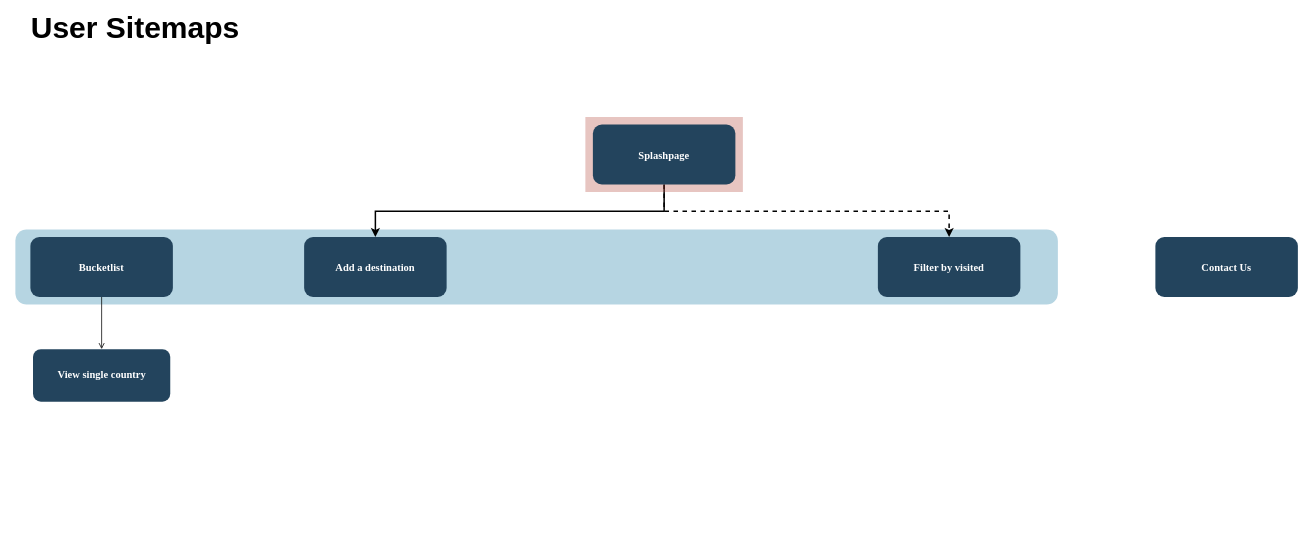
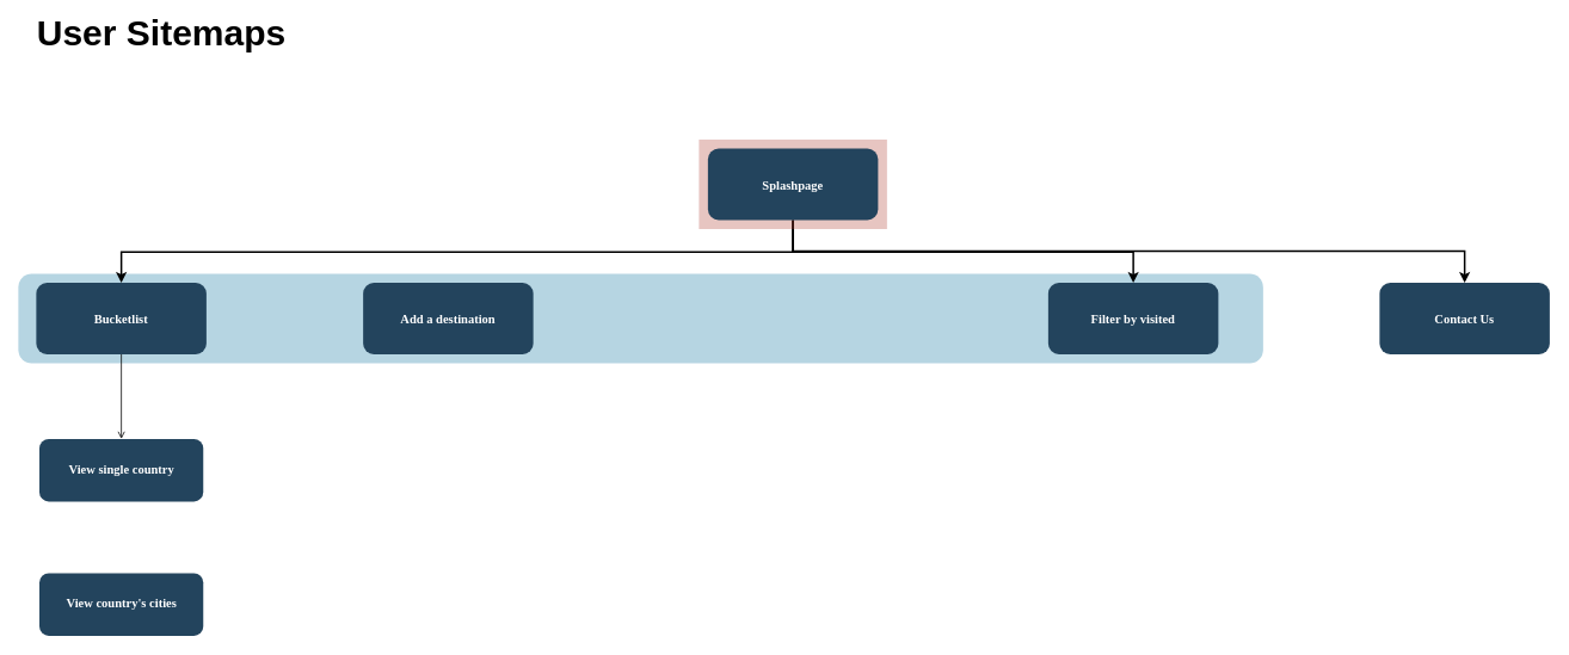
+ <mxCell id="3" style="edgeStyle=orthogonalEdgeStyle;rounded=0;orthogonalLoop=1;jettySize=auto;html=1;entryX=0.5;entryY=0;entryDx=0;entryDy=0;strokeWidth=2;" parent="1" source="14" target="11" edge="1"><mxGeometry relative="1" as="geometry"><Array as="points"><mxPoint x="885" y="280" /><mxPoint x="1635" y="280" /></Array></mxGeometry></mxCell>
+ <mxCell id="10" value="" style="edgeStyle=elbowEdgeStyle;elbow=vertical;strokeWidth=2;rounded=0" parent="1" source="14" target="8" edge="1"><mxGeometry x="-170" y="135.5" width="100" height="100" as="geometry"><mxPoint x="-180" y="215.5" as="sourcePoint" /><mxPoint x="-80" y="115.5" as="targetPoint" /></mxGeometry></mxCell>
- <mxCell id="9" value="" style="edgeStyle=elbowEdgeStyle;elbow=vertical;strokeWidth=2;rounded=0" parent="1" source="14" target="6" edge="1"><mxGeometry x="200" y="225.5" width="100" height="100" as="geometry"><mxPoint x="705" y="255.5" as="sourcePoint" /><mxPoint x="1310" y="325.5" as="targetPoint" /></mxGeometry></mxCell>
- <mxCell id="5" value="" style="edgeStyle=elbowEdgeStyle;elbow=vertical;strokeWidth=2;rounded=0;dashed=1;" parent="1" source="14" target="4" edge="1"><mxGeometry x="190" y="215.5" width="100" height="100" as="geometry"><mxPoint x="180" y="295.5" as="sourcePoint" /><mxPoint x="280" y="195.5" as="targetPoint" /></mxGeometry></mxCell>
+ <mxCell id="5" value="" style="edgeStyle=elbowEdgeStyle;elbow=vertical;strokeWidth=2;rounded=0" parent="1" source="14" target="4" edge="1"><mxGeometry x="190" y="215.5" width="100" height="100" as="geometry"><mxPoint x="180" y="295.5" as="sourcePoint" /><mxPoint x="280" y="195.5" as="targetPoint" /></mxGeometry></mxCell>
- <mxCell id="15" value="View single country" style="whiteSpace=wrap;html=1;fontSize=14;fontFamily=Tahoma;fillColor=#23445D;strokeColor=none;fontColor=#FFFFFF;rounded=1;gradientColor=none;fontStyle=1;" parent="1" vertex="1"><mxGeometry x="43.5" y="465" width="183" height="70" as="geometry" /></mxCell>
+ <mxCell id="15" value="View single country" style="whiteSpace=wrap;html=1;fontSize=14;fontFamily=Tahoma;fillColor=#23445D;strokeColor=none;fontColor=#FFFFFF;rounded=1;gradientColor=none;fontStyle=1;" parent="1" vertex="1"><mxGeometry x="43.5" y="490" width="183" height="70" as="geometry" /></mxCell>
+ <mxCell id="16" value="View country's cities" style="whiteSpace=wrap;html=1;fontSize=14;fontFamily=Tahoma;fillColor=#23445D;strokeColor=none;fontColor=#FFFFFF;rounded=1;gradientColor=none;fontStyle=1;" parent="1" vertex="1"><mxGeometry x="43.5" y="640" width="183" height="70" as="geometry" /></mxCell>
